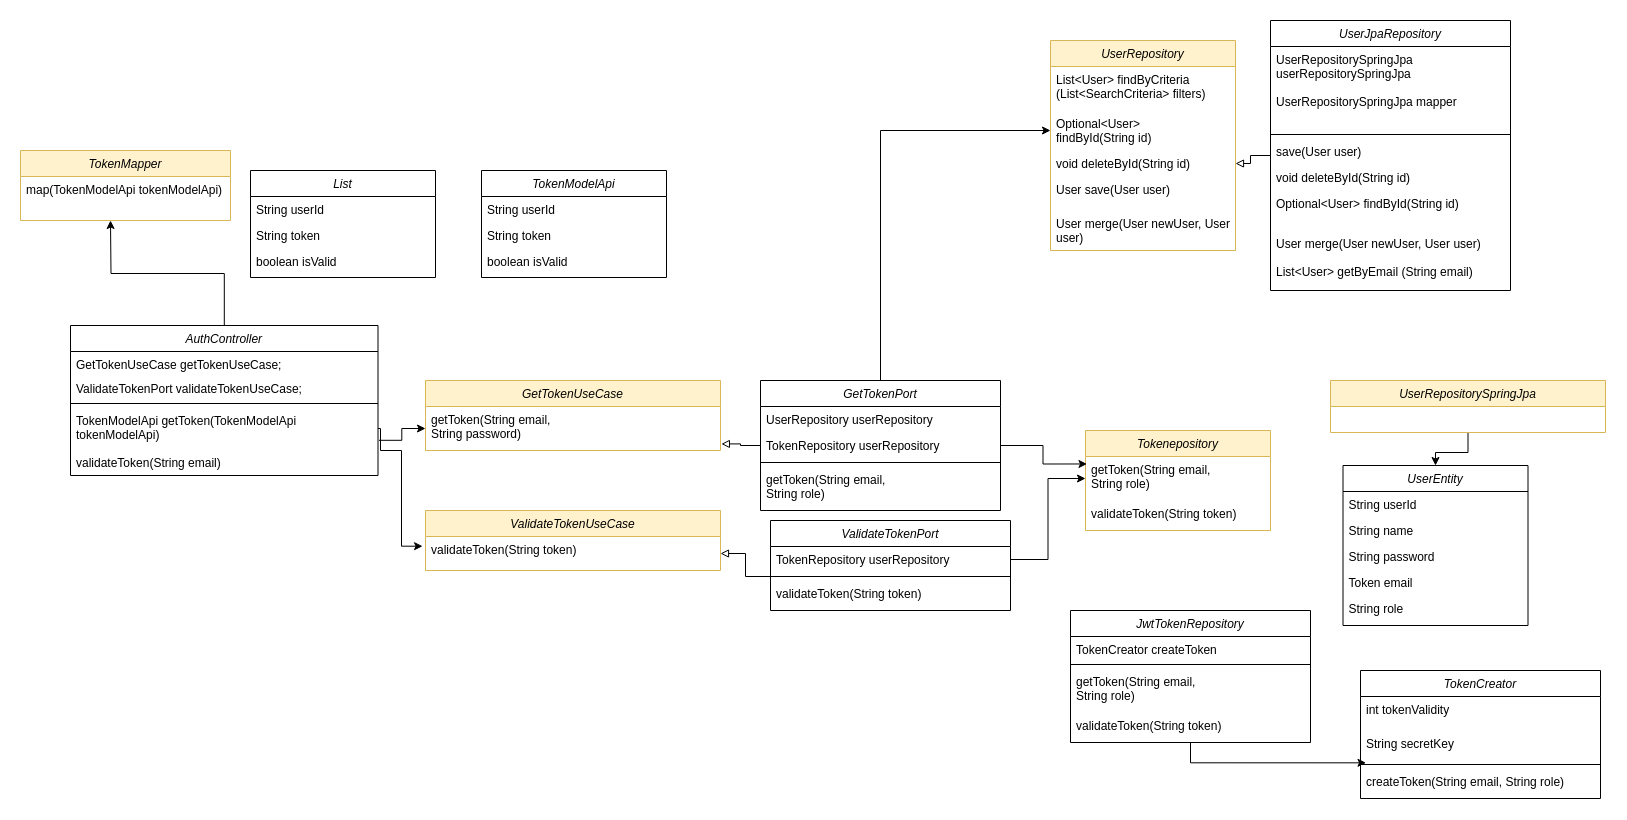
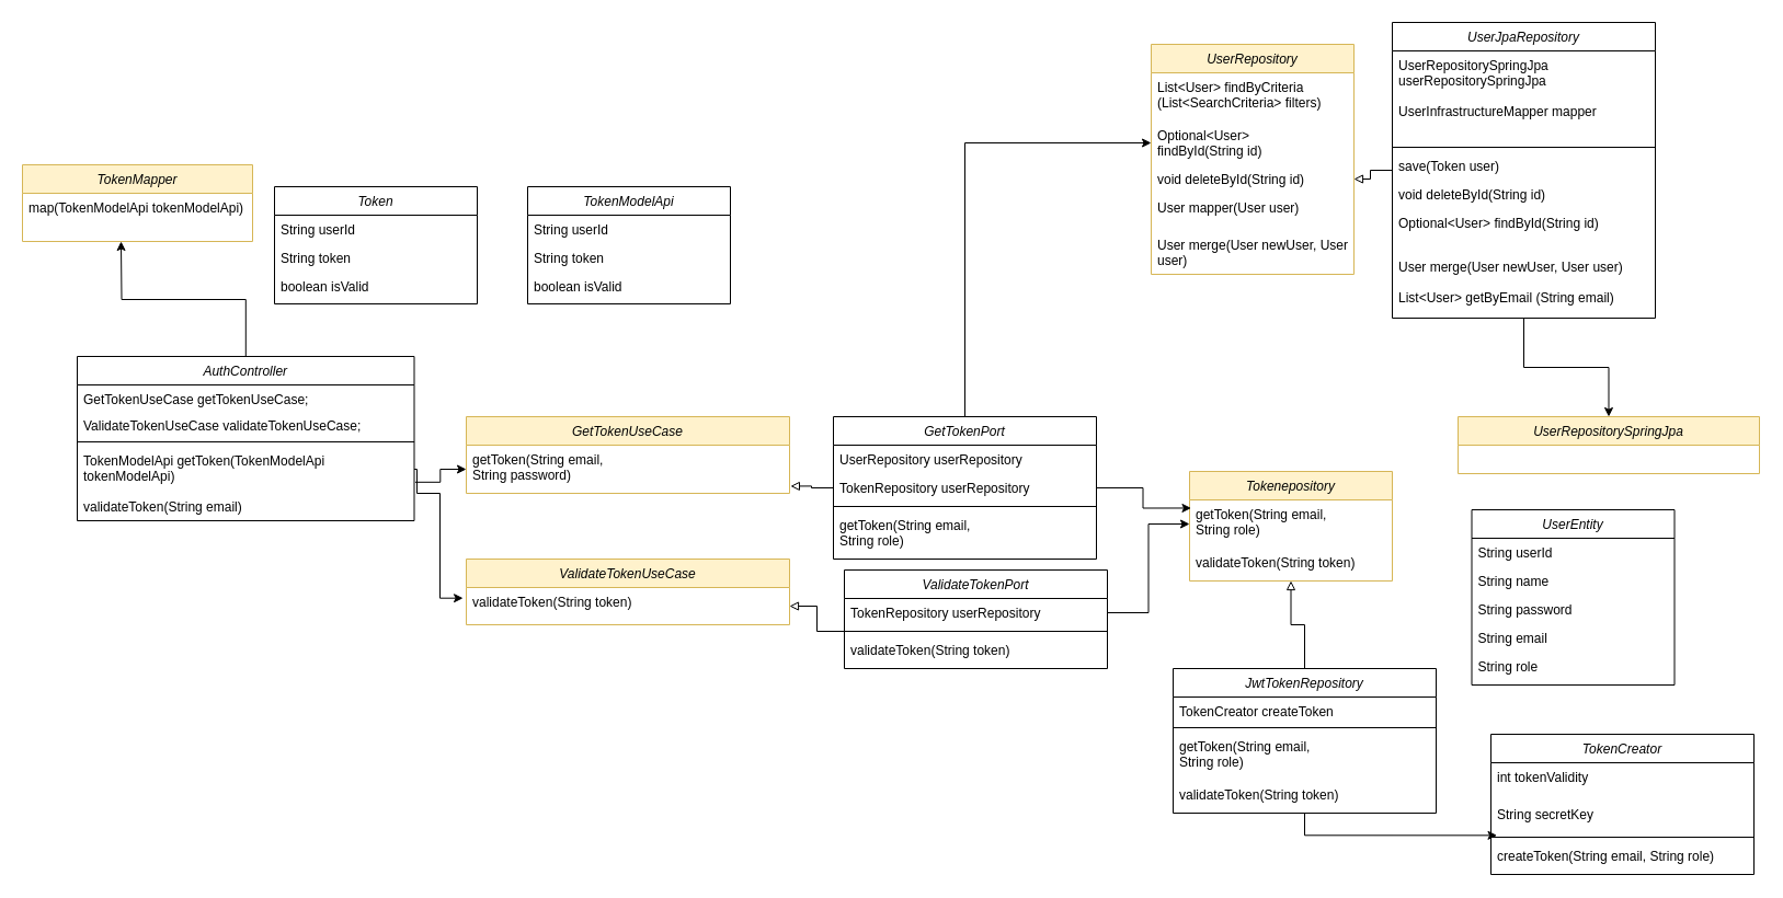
- <mxCell id="26" value="UserRepositorySpringJpa mapper" style="text;align=left;verticalAlign=top;spacingLeft=4;spacingRight=4;overflow=hidden;rotatable=0;points=[[0,0.5],[1,0.5]];portConstraint=eastwest;fillColor=none;" parent="24" vertex="1"><mxGeometry y="68" width="240" height="42" as="geometry" /></mxCell>
+ <mxCell id="26" value="UserInfrastructureMapper mapper" style="text;align=left;verticalAlign=top;spacingLeft=4;spacingRight=4;overflow=hidden;rotatable=0;points=[[0,0.5],[1,0.5]];portConstraint=eastwest;fillColor=none;" parent="24" vertex="1"><mxGeometry y="68" width="240" height="42" as="geometry" /></mxCell>
- <mxCell id="28" value="save(User user)" style="text;align=left;verticalAlign=top;spacingLeft=4;spacingRight=4;overflow=hidden;rotatable=0;points=[[0,0.5],[1,0.5]];portConstraint=eastwest;" parent="24" vertex="1"><mxGeometry y="118" width="240" height="26" as="geometry" /></mxCell>
+ <mxCell id="28" value="save(Token user)" style="text;align=left;verticalAlign=top;spacingLeft=4;spacingRight=4;overflow=hidden;rotatable=0;points=[[0,0.5],[1,0.5]];portConstraint=eastwest;" parent="24" vertex="1"><mxGeometry y="118" width="240" height="26" as="geometry" /></mxCell>
- <mxCell id="10" value="List" style="swimlane;fontStyle=2;align=center;verticalAlign=top;childLayout=stackLayout;horizontal=1;startSize=26;horizontalStack=0;resizeParent=1;resizeLast=0;collapsible=1;marginBottom=0;rounded=0;shadow=0;strokeWidth=1;" parent="1" vertex="1"><mxGeometry x="250" y="170" width="185" height="107" as="geometry"><mxRectangle x="230" y="140" width="160" height="26" as="alternateBounds" /></mxGeometry></mxCell>
+ <mxCell id="10" value="Token" style="swimlane;fontStyle=2;align=center;verticalAlign=top;childLayout=stackLayout;horizontal=1;startSize=26;horizontalStack=0;resizeParent=1;resizeLast=0;collapsible=1;marginBottom=0;rounded=0;shadow=0;strokeWidth=1;" parent="1" vertex="1"><mxGeometry x="250" y="170" width="185" height="107" as="geometry"><mxRectangle x="230" y="140" width="160" height="26" as="alternateBounds" /></mxGeometry></mxCell>
- <mxCell id="18" value="User save(User user)" style="text;align=left;verticalAlign=top;spacingLeft=4;spacingRight=4;overflow=hidden;rotatable=0;points=[[0,0.5],[1,0.5]];portConstraint=eastwest;fillColor=none;" parent="14" vertex="1"><mxGeometry y="136" width="185" height="34" as="geometry" /></mxCell>
+ <mxCell id="18" value="User mapper(User user)" style="text;align=left;verticalAlign=top;spacingLeft=4;spacingRight=4;overflow=hidden;rotatable=0;points=[[0,0.5],[1,0.5]];portConstraint=eastwest;fillColor=none;" parent="14" vertex="1"><mxGeometry y="136" width="185" height="34" as="geometry" /></mxCell>
+ <mxCell id="23" style="edgeStyle=orthogonalEdgeStyle;rounded=0;orthogonalLoop=1;jettySize=auto;html=1;entryX=0.5;entryY=0;entryDx=0;entryDy=0;" edge="1" parent="1" source="24" target="21"><mxGeometry relative="1" as="geometry" /></mxCell>
- <mxCell id="5" value="ValidateTokenPort validateTokenUseCase;" style="text;align=left;verticalAlign=top;spacingLeft=4;spacingRight=4;overflow=hidden;rotatable=0;points=[[0,0.5],[1,0.5]];portConstraint=eastwest;fillColor=none;" vertex="1" parent="3"><mxGeometry y="50" width="307.5" height="24" as="geometry" /></mxCell>
+ <mxCell id="5" value="ValidateTokenUseCase validateTokenUseCase;" style="text;align=left;verticalAlign=top;spacingLeft=4;spacingRight=4;overflow=hidden;rotatable=0;points=[[0,0.5],[1,0.5]];portConstraint=eastwest;fillColor=none;" vertex="1" parent="3"><mxGeometry y="50" width="307.5" height="24" as="geometry" /></mxCell>
- <mxCell id="20" style="edgeStyle=orthogonalEdgeStyle;rounded=0;orthogonalLoop=1;jettySize=auto;html=1;entryX=0.5;entryY=0;entryDx=0;entryDy=0;" parent="1" source="21" target="33" edge="1"><mxGeometry relative="1" as="geometry" /></mxCell>
+ <mxCell id="65" style="edgeStyle=orthogonalEdgeStyle;rounded=0;orthogonalLoop=1;jettySize=auto;html=1;entryX=0.5;entryY=1;entryDx=0;entryDy=0;endArrow=block;endFill=0;" edge="1" parent="1" source="58" target="55"><mxGeometry relative="1" as="geometry"><mxPoint x="1154.375" y="432.12" as="targetPoint" /></mxGeometry></mxCell>
- <mxCell id="37" value="Token email" style="text;align=left;verticalAlign=top;spacingLeft=4;spacingRight=4;overflow=hidden;rotatable=0;points=[[0,0.5],[1,0.5]];portConstraint=eastwest;" parent="33" vertex="1"><mxGeometry y="104" width="185" height="26" as="geometry" /></mxCell>
+ <mxCell id="37" value="String email" style="text;align=left;verticalAlign=top;spacingLeft=4;spacingRight=4;overflow=hidden;rotatable=0;points=[[0,0.5],[1,0.5]];portConstraint=eastwest;" parent="33" vertex="1"><mxGeometry y="104" width="185" height="26" as="geometry" /></mxCell>
